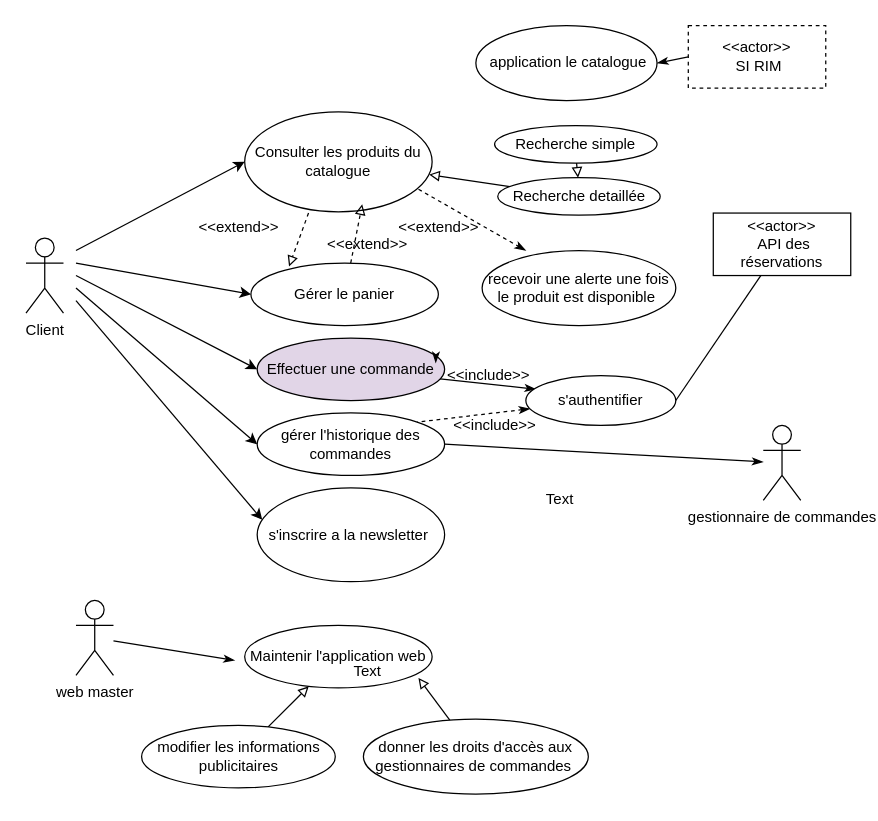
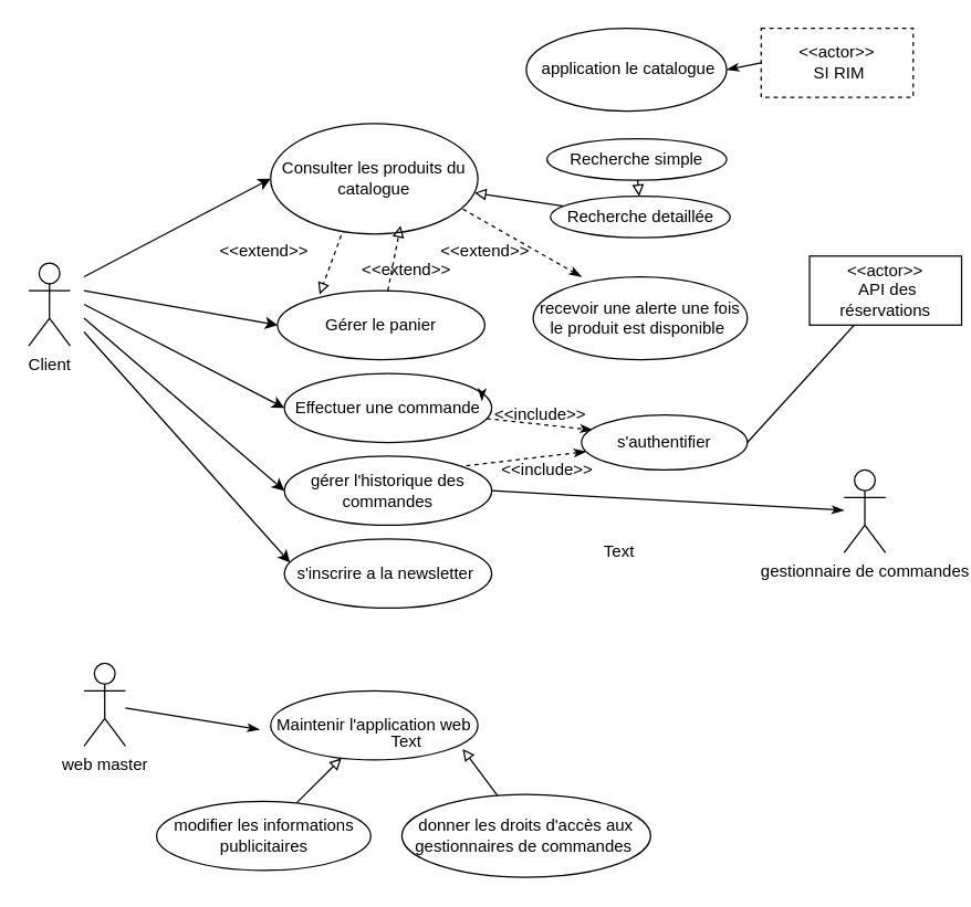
- <mxCell id="25" value="&amp;lt;&amp;lt;actor&amp;gt;&amp;gt;&lt;br&gt;&amp;nbsp;API des réservations" parent="1" style="rounded=0;whiteSpace=wrap;html=1;" vertex="1"><mxGeometry as="geometry" x="570" y="170" width="110" height="50" /></mxCell>
+ <mxCell id="25" value="&amp;lt;&amp;lt;actor&amp;gt;&amp;gt;&lt;br&gt;&amp;nbsp;API des réservations" parent="1" style="rounded=0;whiteSpace=wrap;html=1;" vertex="1"><mxGeometry x="585" y="185" as="geometry" width="110" height="50" /></mxCell>
- <mxCell id="8" value="Effectuer une commande" parent="1" style="ellipse;whiteSpace=wrap;html=1;fillColor=#e1d5e7;" vertex="1"><mxGeometry as="geometry" x="205" y="270" width="150" height="50" /></mxCell>
+ <mxCell id="8" value="Effectuer une commande" parent="1" style="ellipse;whiteSpace=wrap;html=1;" vertex="1"><mxGeometry as="geometry" x="205" y="270" width="150" height="50" /></mxCell>
- <mxCell id="7" parent="1" style="edgeStyle=none;rounded=0;orthogonalLoop=1;jettySize=auto;html=1;entryX=0.067;entryY=0.275;entryDx=0;entryDy=0;entryPerimeter=0;dashed=0;startArrow=none;startFill=0;endArrow=classicThin;endFill=1;" edge="1" source="8" target="20"><mxGeometry as="geometry" relative="1" /></mxCell>
+ <mxCell id="7" parent="1" style="edgeStyle=none;rounded=0;orthogonalLoop=1;jettySize=auto;html=1;entryX=0.067;entryY=0.275;entryDx=0;entryDy=0;entryPerimeter=0;dashed=1;startArrow=none;startFill=0;endArrow=classicThin;endFill=1;" edge="1" source="8" target="20"><mxGeometry as="geometry" relative="1" /></mxCell>
- <mxCell id="40" value="s'inscrire a la newsletter&amp;nbsp;" parent="1" style="ellipse;whiteSpace=wrap;html=1;" vertex="1"><mxGeometry x="205" y="390" as="geometry" width="150" height="75" /></mxCell>
+ <mxCell id="40" value="s'inscrire a la newsletter&amp;nbsp;" parent="1" style="ellipse;whiteSpace=wrap;html=1;" vertex="1"><mxGeometry as="geometry" x="205" y="390" width="150" height="50" /></mxCell>
